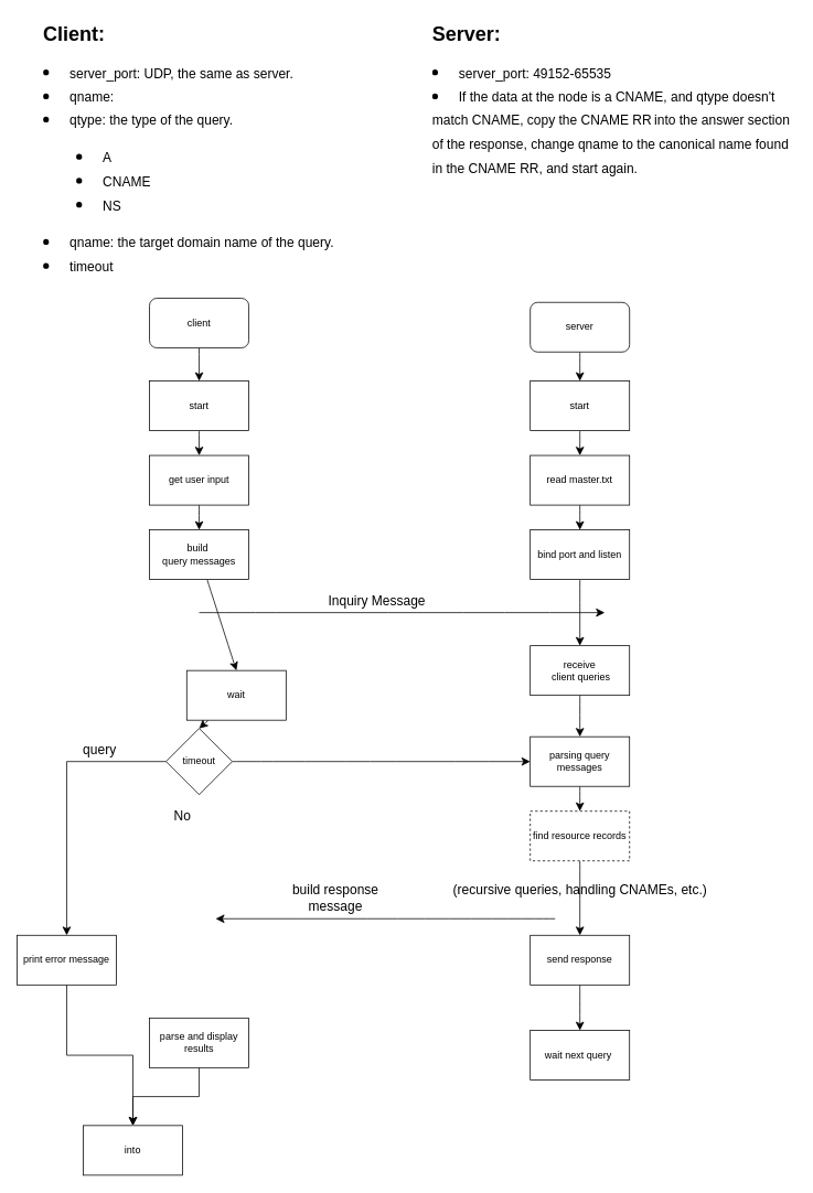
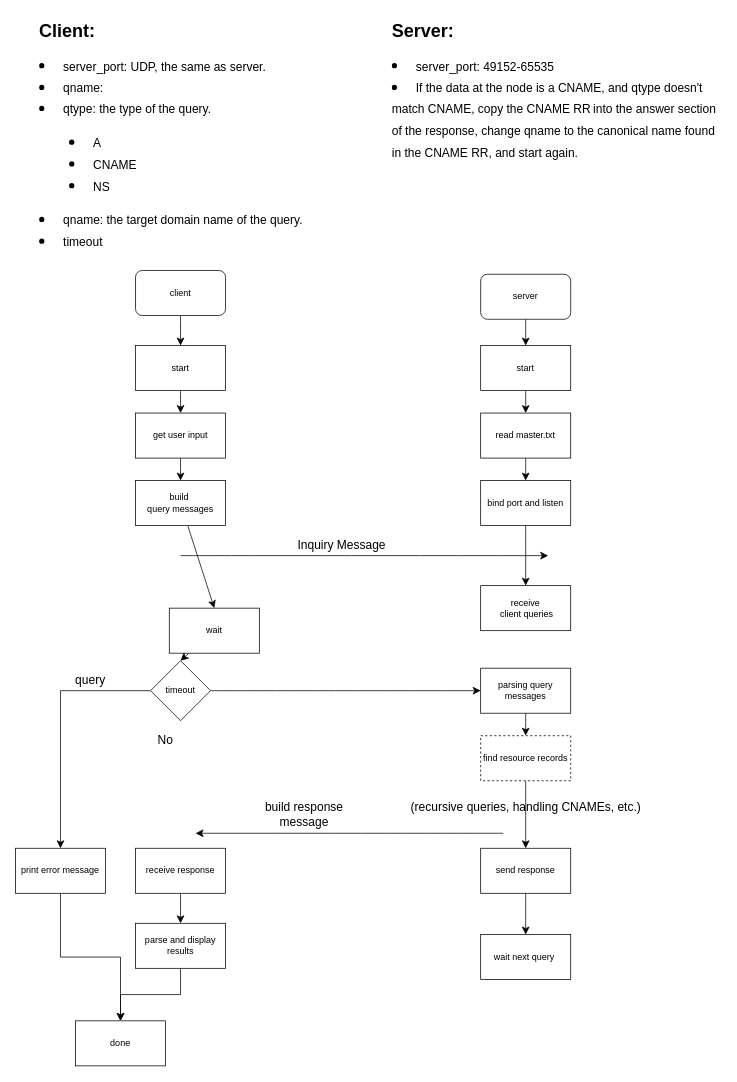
- <mxCell id="22" value="" style="edgeStyle=none;curved=1;rounded=0;orthogonalLoop=1;jettySize=auto;html=1;fontSize=12;startSize=8;endSize=8;" edge="1" parent="1" source="23" target="39"><mxGeometry relative="1" as="geometry" /></mxCell>
+ <mxCell id="30" value="receive response" style="rounded=0;whiteSpace=wrap;html=1;" vertex="1" parent="1"><mxGeometry x="180" y="1130" width="120" height="60" as="geometry" /></mxCell>
+ <mxCell id="29" style="edgeStyle=none;curved=1;rounded=0;orthogonalLoop=1;jettySize=auto;html=1;entryX=0.5;entryY=0;entryDx=0;entryDy=0;fontSize=12;startSize=8;endSize=8;" edge="1" parent="1" source="30" target="36"><mxGeometry relative="1" as="geometry" /></mxCell>
- <mxCell id="37" value="into" style="rounded=0;whiteSpace=wrap;html=1;" vertex="1" parent="1"><mxGeometry x="100" y="1360" width="120" height="60" as="geometry" /></mxCell>
+ <mxCell id="37" value="done" style="rounded=0;whiteSpace=wrap;html=1;" vertex="1" parent="1"><mxGeometry x="100" y="1360" width="120" height="60" as="geometry" /></mxCell>
